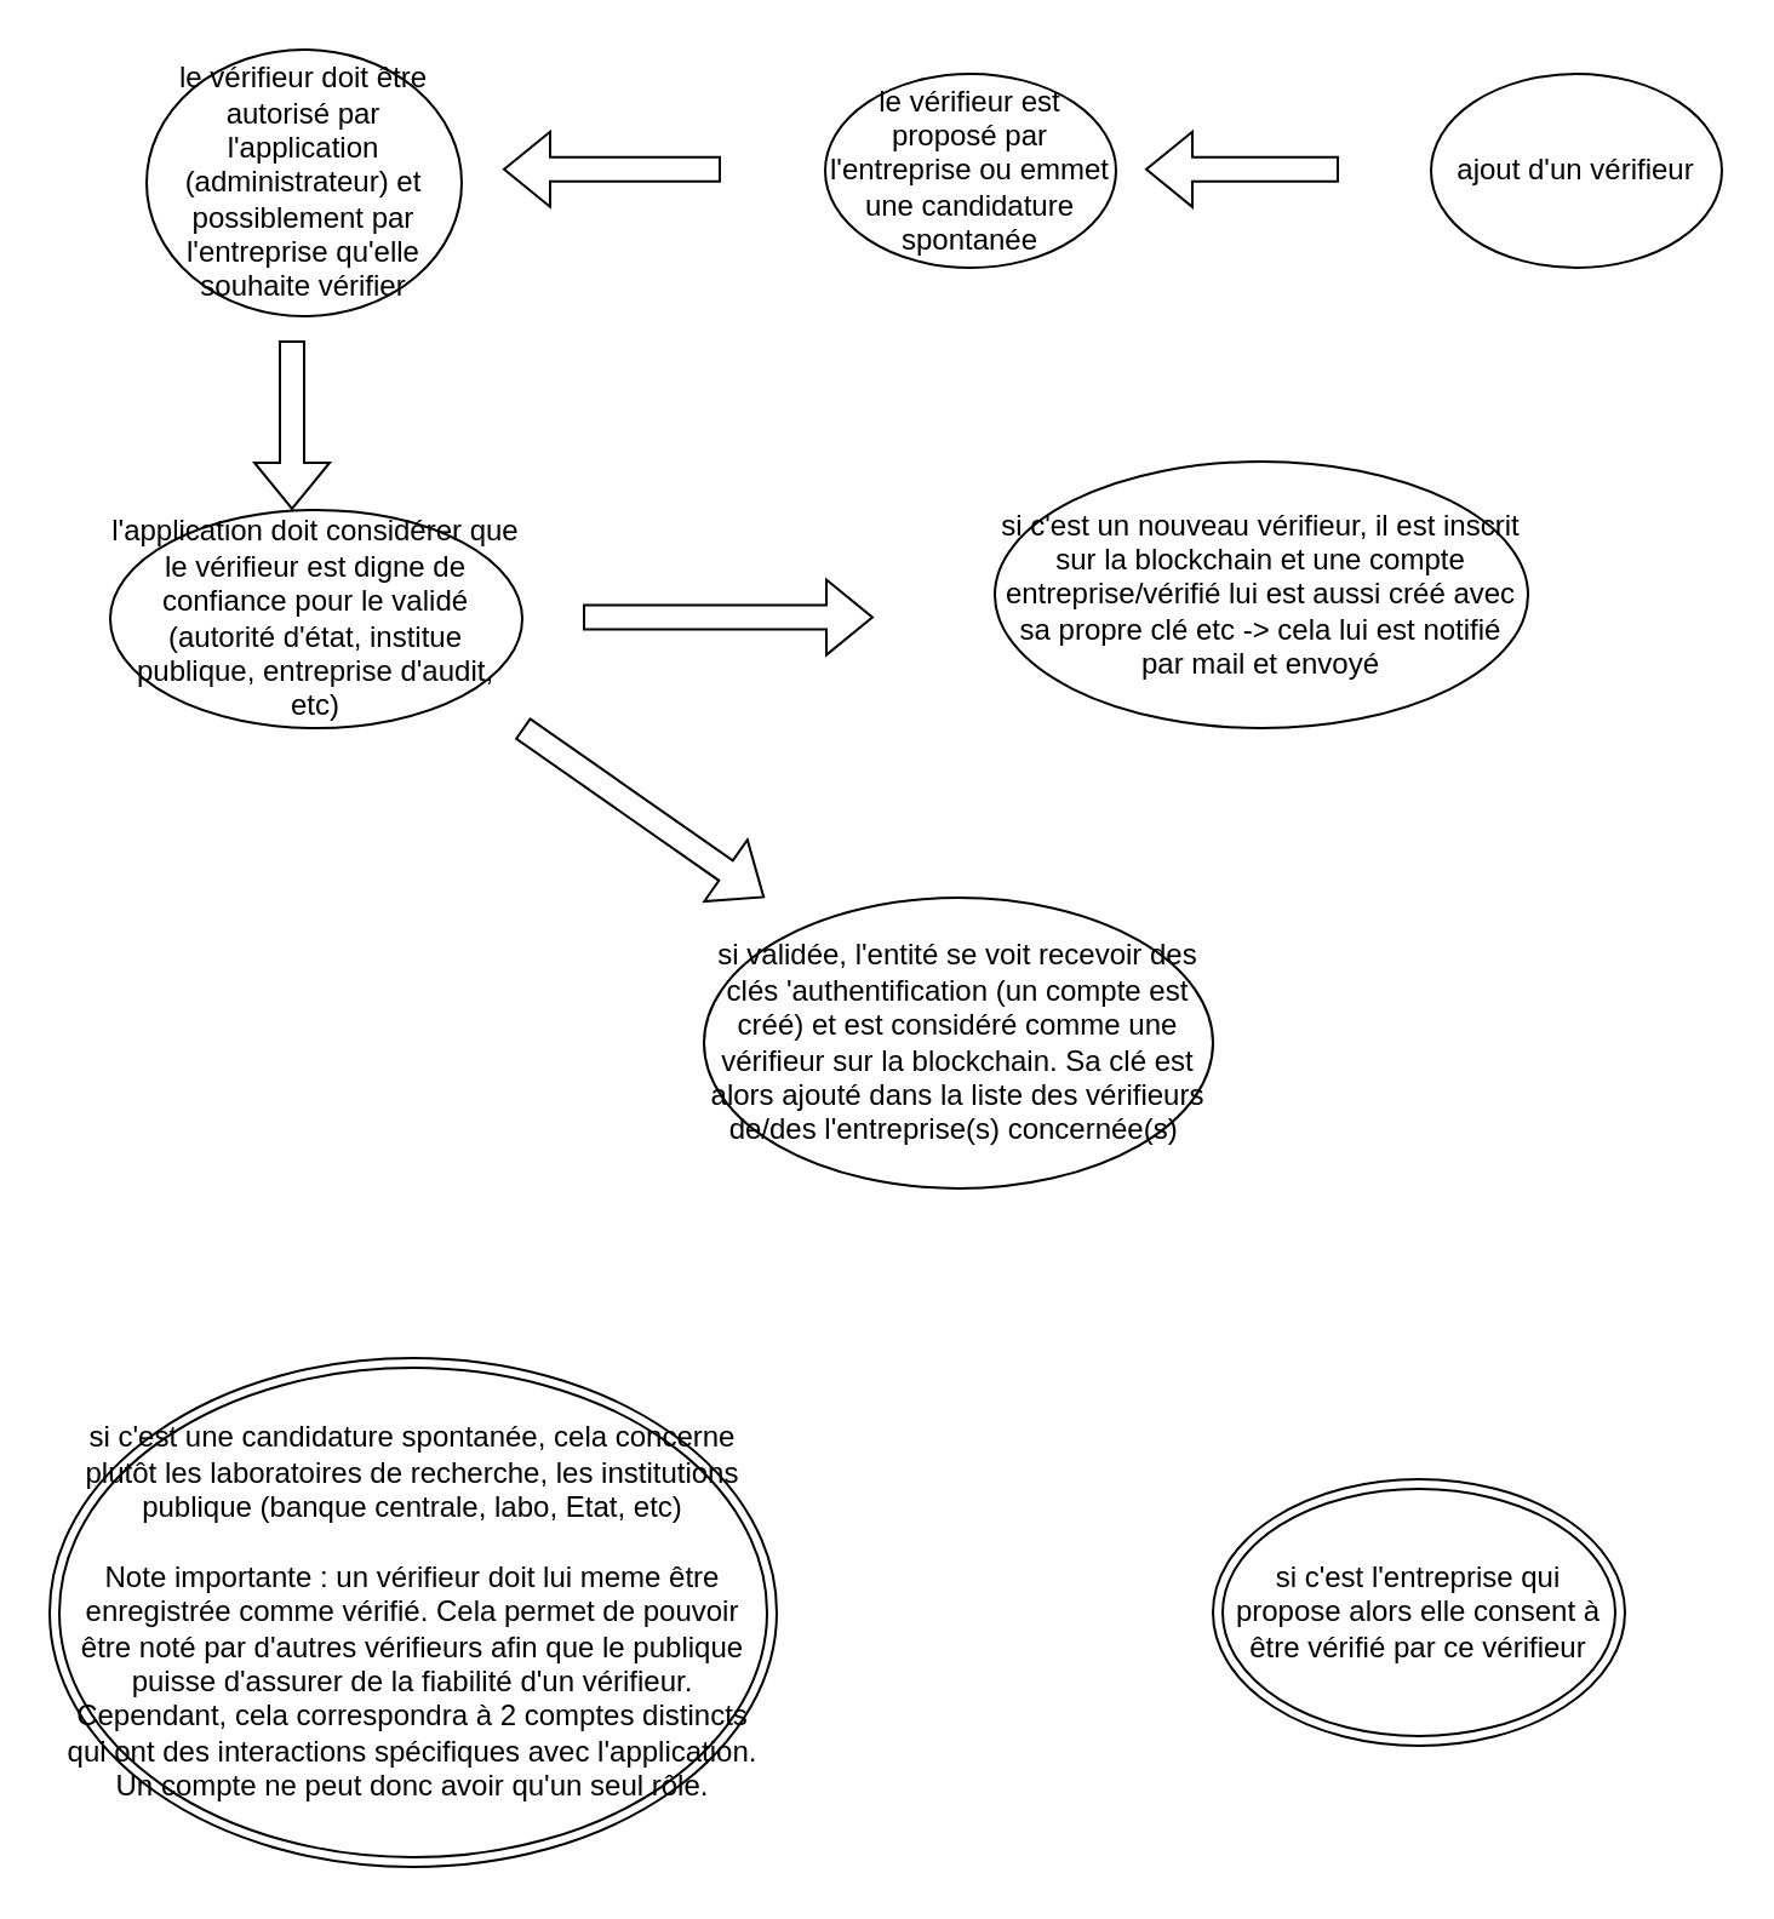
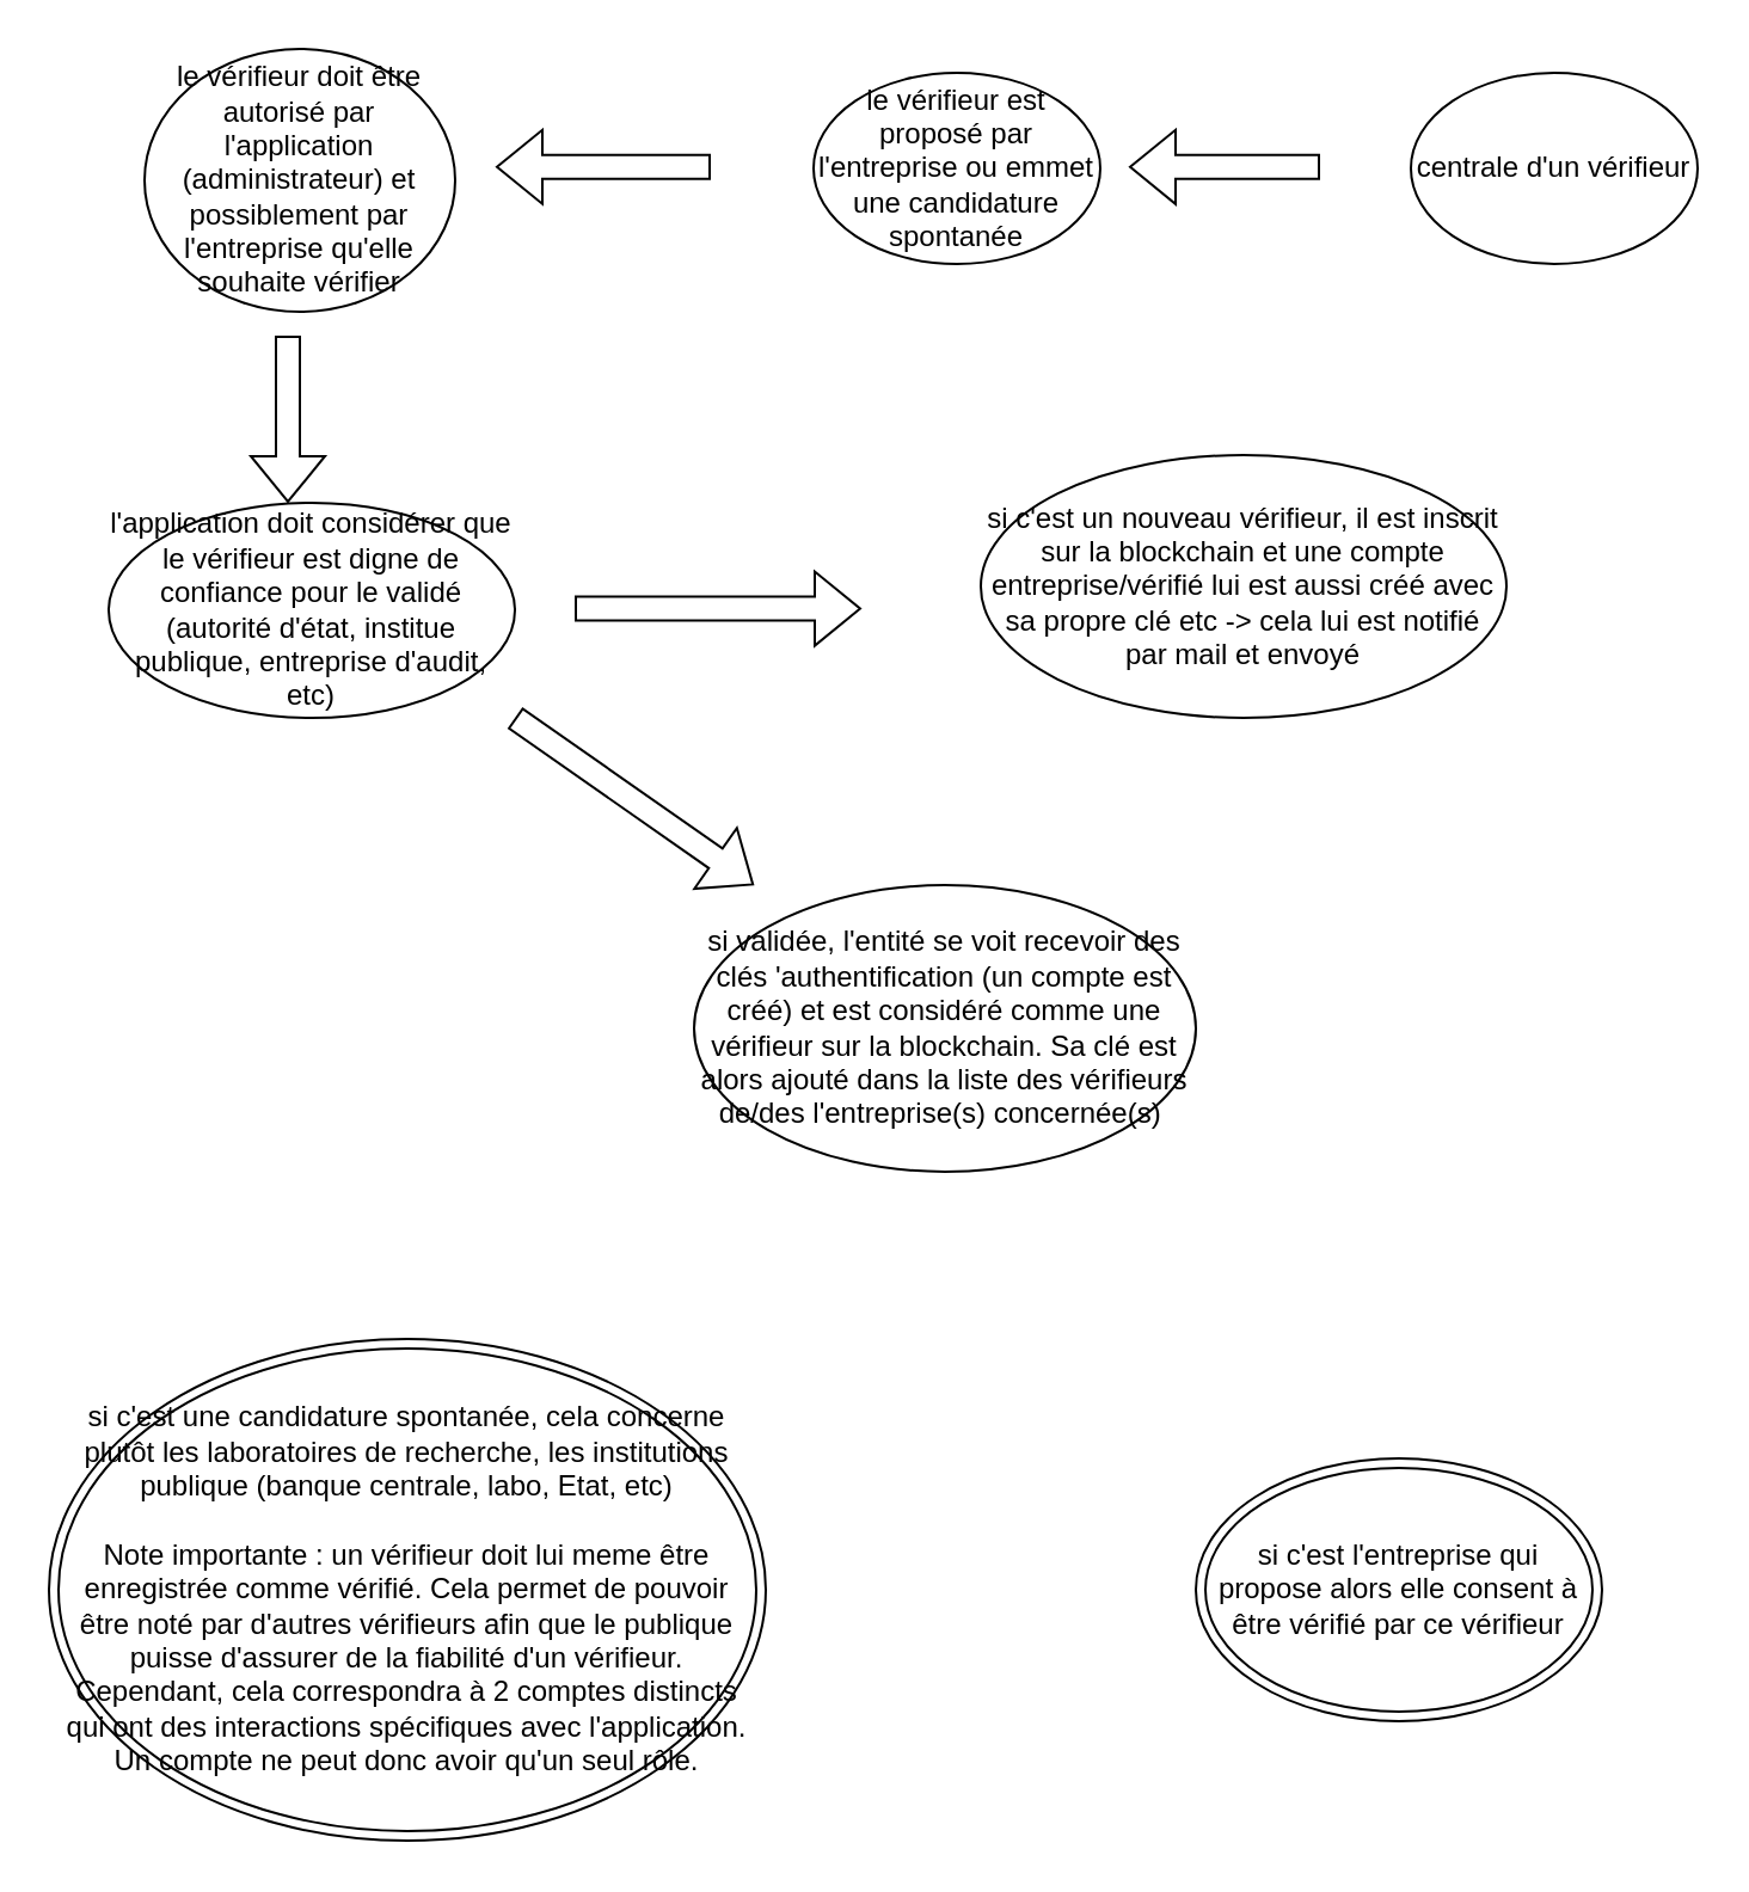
- <mxCell id="3" value="ajout d'un vérifieur" style="ellipse;whiteSpace=wrap;html=1;" parent="1" vertex="1"><mxGeometry x="590" y="30" width="120" height="80" as="geometry" /></mxCell>
+ <mxCell id="3" value="centrale d'un vérifieur" style="ellipse;whiteSpace=wrap;html=1;" parent="1" vertex="1"><mxGeometry x="590" y="30" width="120" height="80" as="geometry" /></mxCell>
